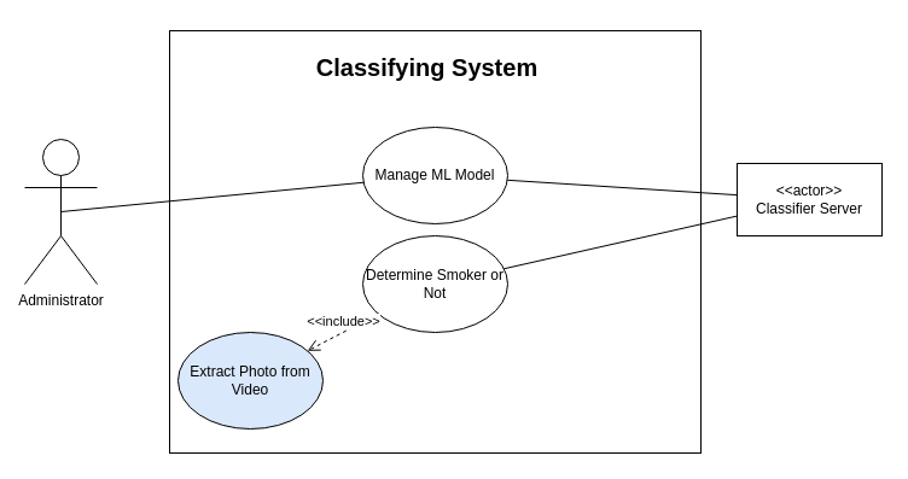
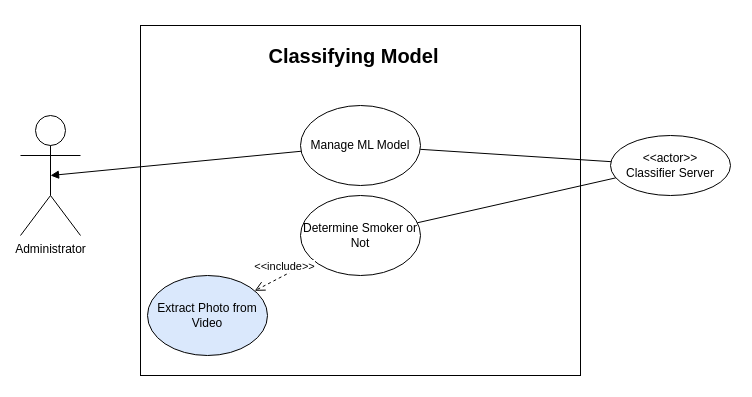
- <mxCell id="4" value="&lt;b&gt;&lt;font style=&quot;font-size: 20px&quot;&gt;Classifying System&lt;/font&gt;&lt;/b&gt;" style="text;html=1;strokeColor=none;fillColor=none;align=center;verticalAlign=middle;whiteSpace=wrap;rounded=0;" parent="1" vertex="1"><mxGeometry x="147" y="20" width="413" height="70" as="geometry" /></mxCell>
+ <mxCell id="4" value="&lt;b&gt;&lt;font style=&quot;font-size: 20px&quot;&gt;Classifying Model&lt;/font&gt;&lt;/b&gt;" style="text;html=1;strokeColor=none;fillColor=none;align=center;verticalAlign=middle;whiteSpace=wrap;rounded=0;" parent="1" vertex="1"><mxGeometry x="147" y="20" width="413" height="70" as="geometry" /></mxCell>
- <mxCell id="5" value="&lt;div&gt;&amp;lt;&amp;lt;actor&amp;gt;&amp;gt;&lt;/div&gt;&lt;div&gt;Classifier Server&lt;br&gt;&lt;/div&gt;" style="rounded=0;whiteSpace=wrap;html=1;" parent="1" vertex="1"><mxGeometry x="610" y="135" width="120" height="60" as="geometry" /></mxCell>
+ <mxCell id="5" value="&lt;div&gt;&amp;lt;&amp;lt;actor&amp;gt;&amp;gt;&lt;/div&gt;&lt;div&gt;Classifier Server&lt;br&gt;&lt;/div&gt;" style="ellipse;whiteSpace=wrap;html=1;" parent="1" vertex="1"><mxGeometry x="610" y="135" width="120" height="60" as="geometry" /></mxCell>
- <mxCell id="12" value="" style="endArrow=none;html=1;entryX=0.5;entryY=0.5;entryDx=0;entryDy=0;entryPerimeter=0;" parent="1" source="10" target="3" edge="1"><mxGeometry width="50" height="50" relative="1" as="geometry"><mxPoint x="424.603" y="254.04" as="sourcePoint" /><mxPoint x="630" y="169.645" as="targetPoint" /></mxGeometry></mxCell>
+ <mxCell id="12" value="" style="endArrow=block;html=1;entryX=0.5;entryY=0.5;entryDx=0;entryDy=0;entryPerimeter=0;" parent="1" source="10" target="3" edge="1"><mxGeometry width="50" height="50" relative="1" as="geometry"><mxPoint x="424.603" y="254.04" as="sourcePoint" /><mxPoint x="630" y="169.645" as="targetPoint" /></mxGeometry></mxCell>
